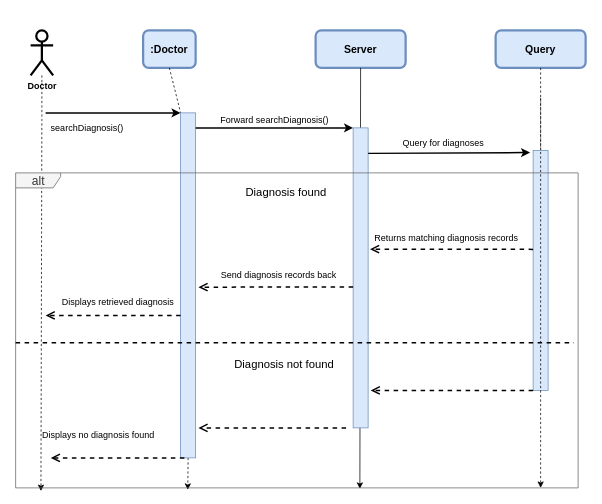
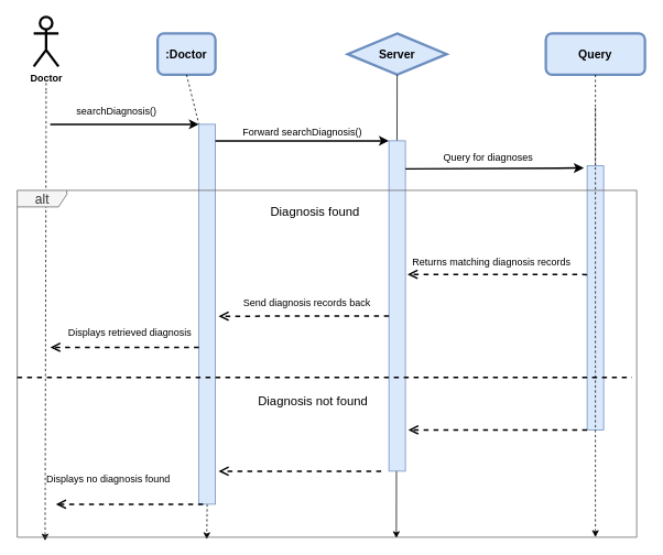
- <mxCell id="8" value="&lt;span style=&quot;font-size: 14px;&quot;&gt;&lt;b&gt;&lt;font color=&quot;#000000&quot;&gt;Server&lt;/font&gt;&lt;/b&gt;&lt;/span&gt;" style="rounded=1;whiteSpace=wrap;html=1;strokeWidth=3;fillColor=#dae8fc;strokeColor=#6c8ebf;" parent="1" vertex="1"><mxGeometry x="420" y="40" width="120" height="50" as="geometry" /></mxCell>
+ <mxCell id="8" value="&lt;span style=&quot;font-size: 14px;&quot;&gt;&lt;b&gt;&lt;font color=&quot;#000000&quot;&gt;Server&lt;/font&gt;&lt;/b&gt;&lt;/span&gt;" style="rhombus;whiteSpace=wrap;html=1;strokeWidth=3;fillColor=#dae8fc;strokeColor=#6c8ebf;" parent="1" vertex="1"><mxGeometry x="420" y="40" width="120" height="50" as="geometry" /></mxCell>
- <mxCell id="2" value="&lt;b&gt;Doctor&lt;br&gt;&lt;br&gt;&lt;/b&gt;" style="shape=umlActor;verticalLabelPosition=bottom;verticalAlign=top;html=1;outlineConnect=0;strokeWidth=3;rounded=1;" parent="1" vertex="1"><mxGeometry x="40" y="40" width="30" height="60" as="geometry" /></mxCell>
+ <mxCell id="2" value="&lt;b&gt;Doctor&lt;br&gt;&lt;br&gt;&lt;/b&gt;" style="shape=umlActor;verticalLabelPosition=bottom;verticalAlign=top;html=1;outlineConnect=0;strokeWidth=3;rounded=1;" parent="1" vertex="1"><mxGeometry x="40" y="20" width="30" height="60" as="geometry" /></mxCell>
- <mxCell id="5" value="searchDiagnosis()" style="text;html=1;align=center;verticalAlign=middle;resizable=0;points=[];autosize=1;strokeColor=none;fillColor=none;" parent="1" vertex="1"><mxGeometry x="55" y="155" width="120" height="30" as="geometry" /></mxCell>
+ <mxCell id="5" value="searchDiagnosis()" style="text;html=1;align=center;verticalAlign=middle;resizable=0;points=[];autosize=1;strokeColor=none;fillColor=none;" parent="1" vertex="1"><mxGeometry x="80" y="120" width="120" height="30" as="geometry" /></mxCell>
